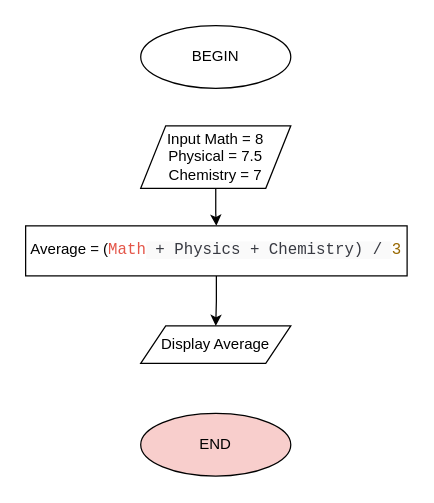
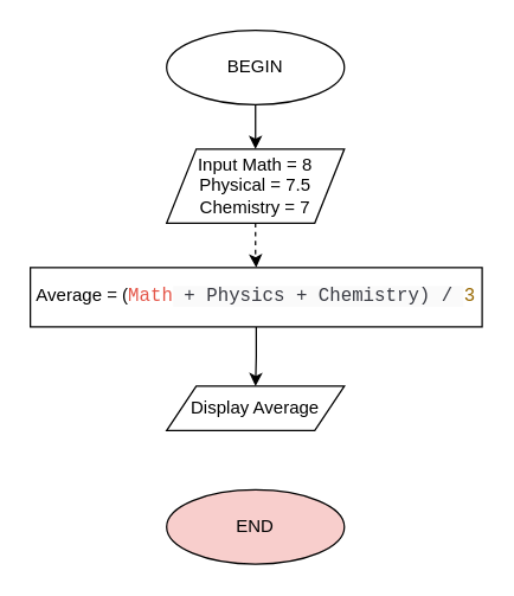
+ <mxCell id="2" style="edgeStyle=orthogonalEdgeStyle;rounded=0;orthogonalLoop=1;jettySize=auto;html=1;entryX=0.5;entryY=0;entryDx=0;entryDy=0;" edge="1" parent="1" source="3" target="6"><mxGeometry relative="1" as="geometry" /></mxCell>
- <mxCell id="5" style="edgeStyle=orthogonalEdgeStyle;rounded=0;orthogonalLoop=1;jettySize=auto;html=1;entryX=0.5;entryY=0;entryDx=0;entryDy=0;" edge="1" parent="1" source="6" target="8"><mxGeometry relative="1" as="geometry" /></mxCell>
+ <mxCell id="5" style="edgeStyle=orthogonalEdgeStyle;rounded=0;orthogonalLoop=1;jettySize=auto;html=1;entryX=0.5;entryY=0;entryDx=0;entryDy=0;dashed=1;" edge="1" parent="1" source="6" target="8"><mxGeometry relative="1" as="geometry" /></mxCell>
